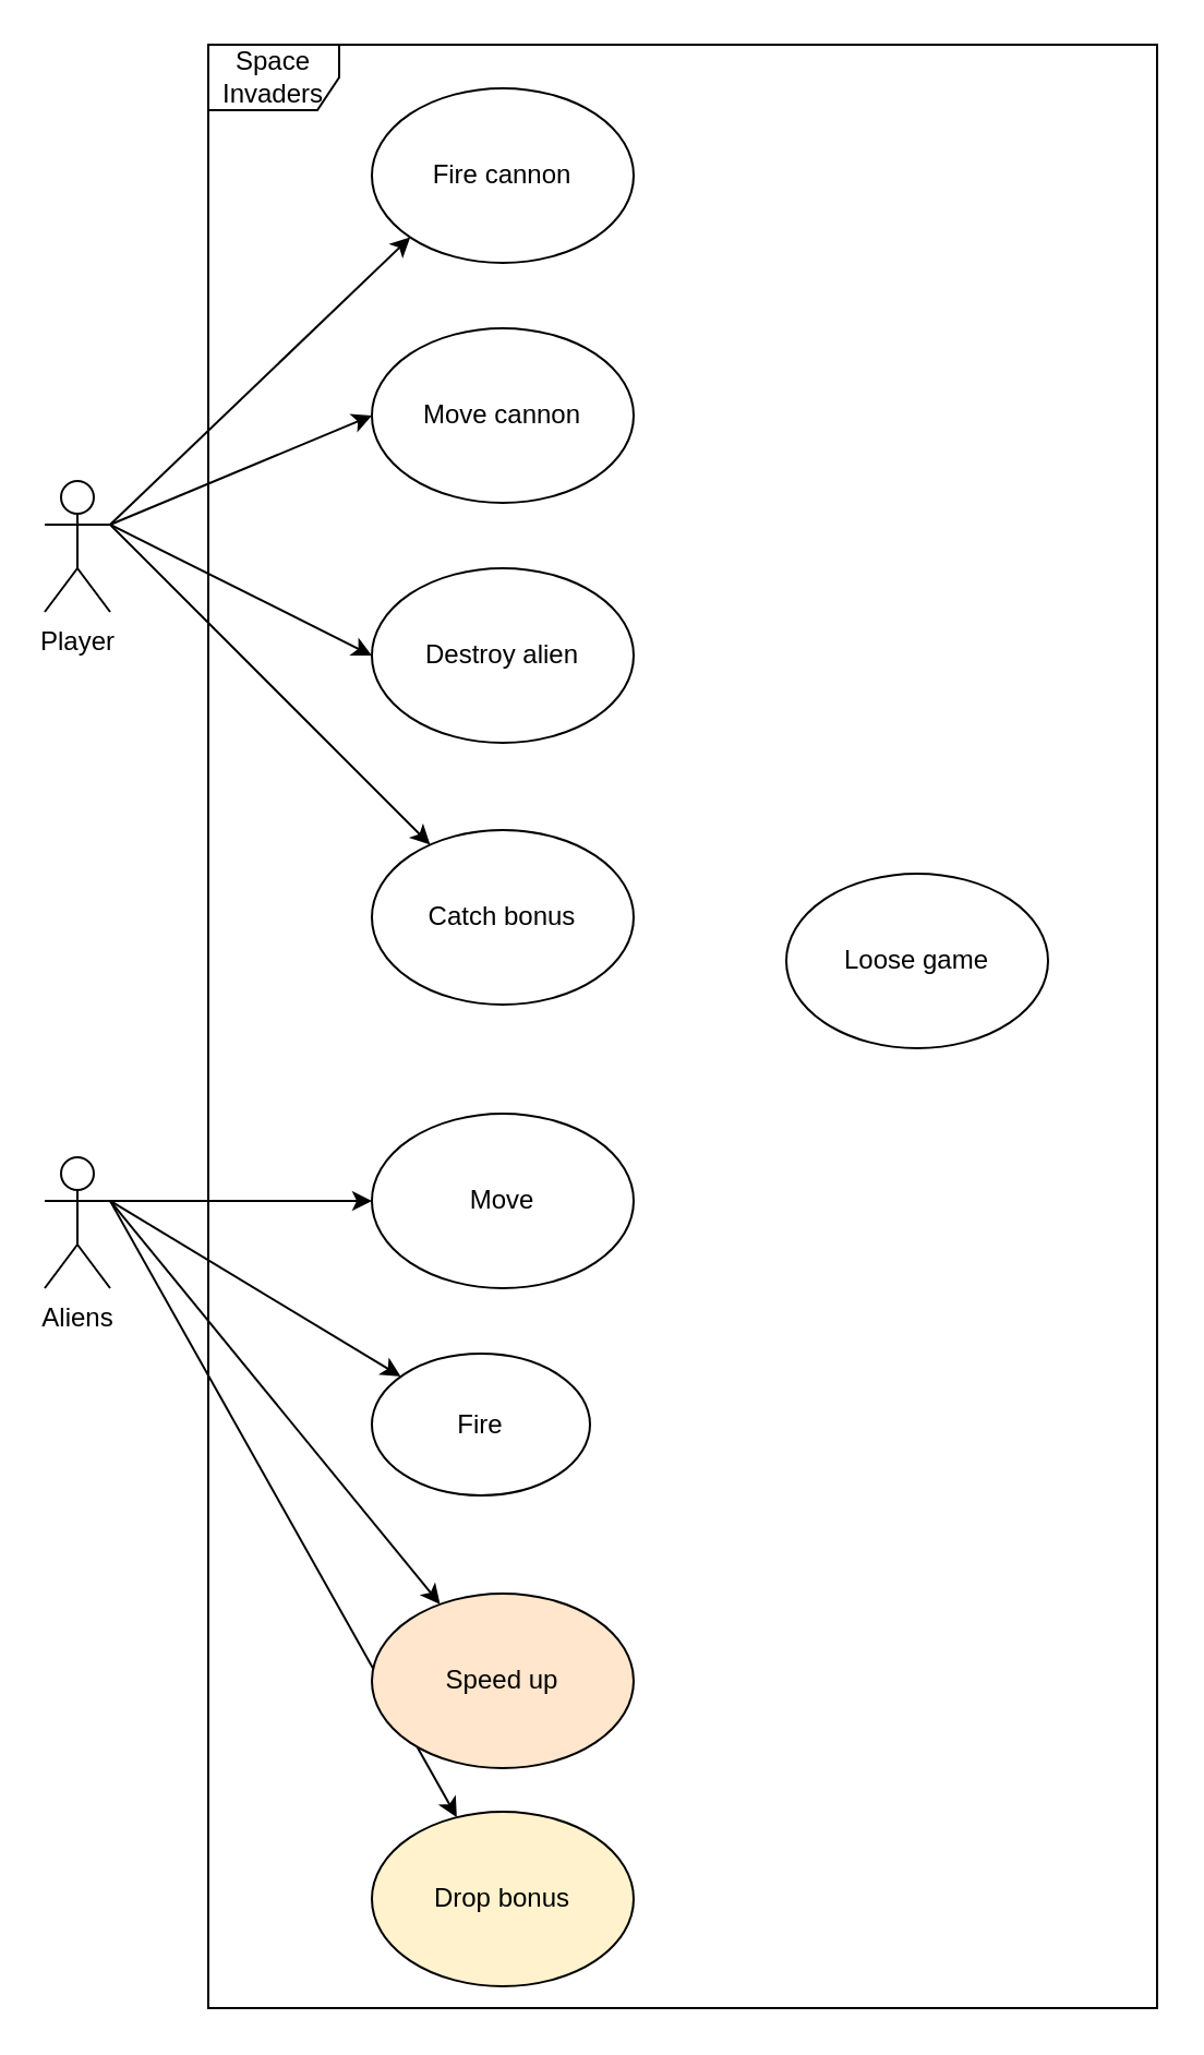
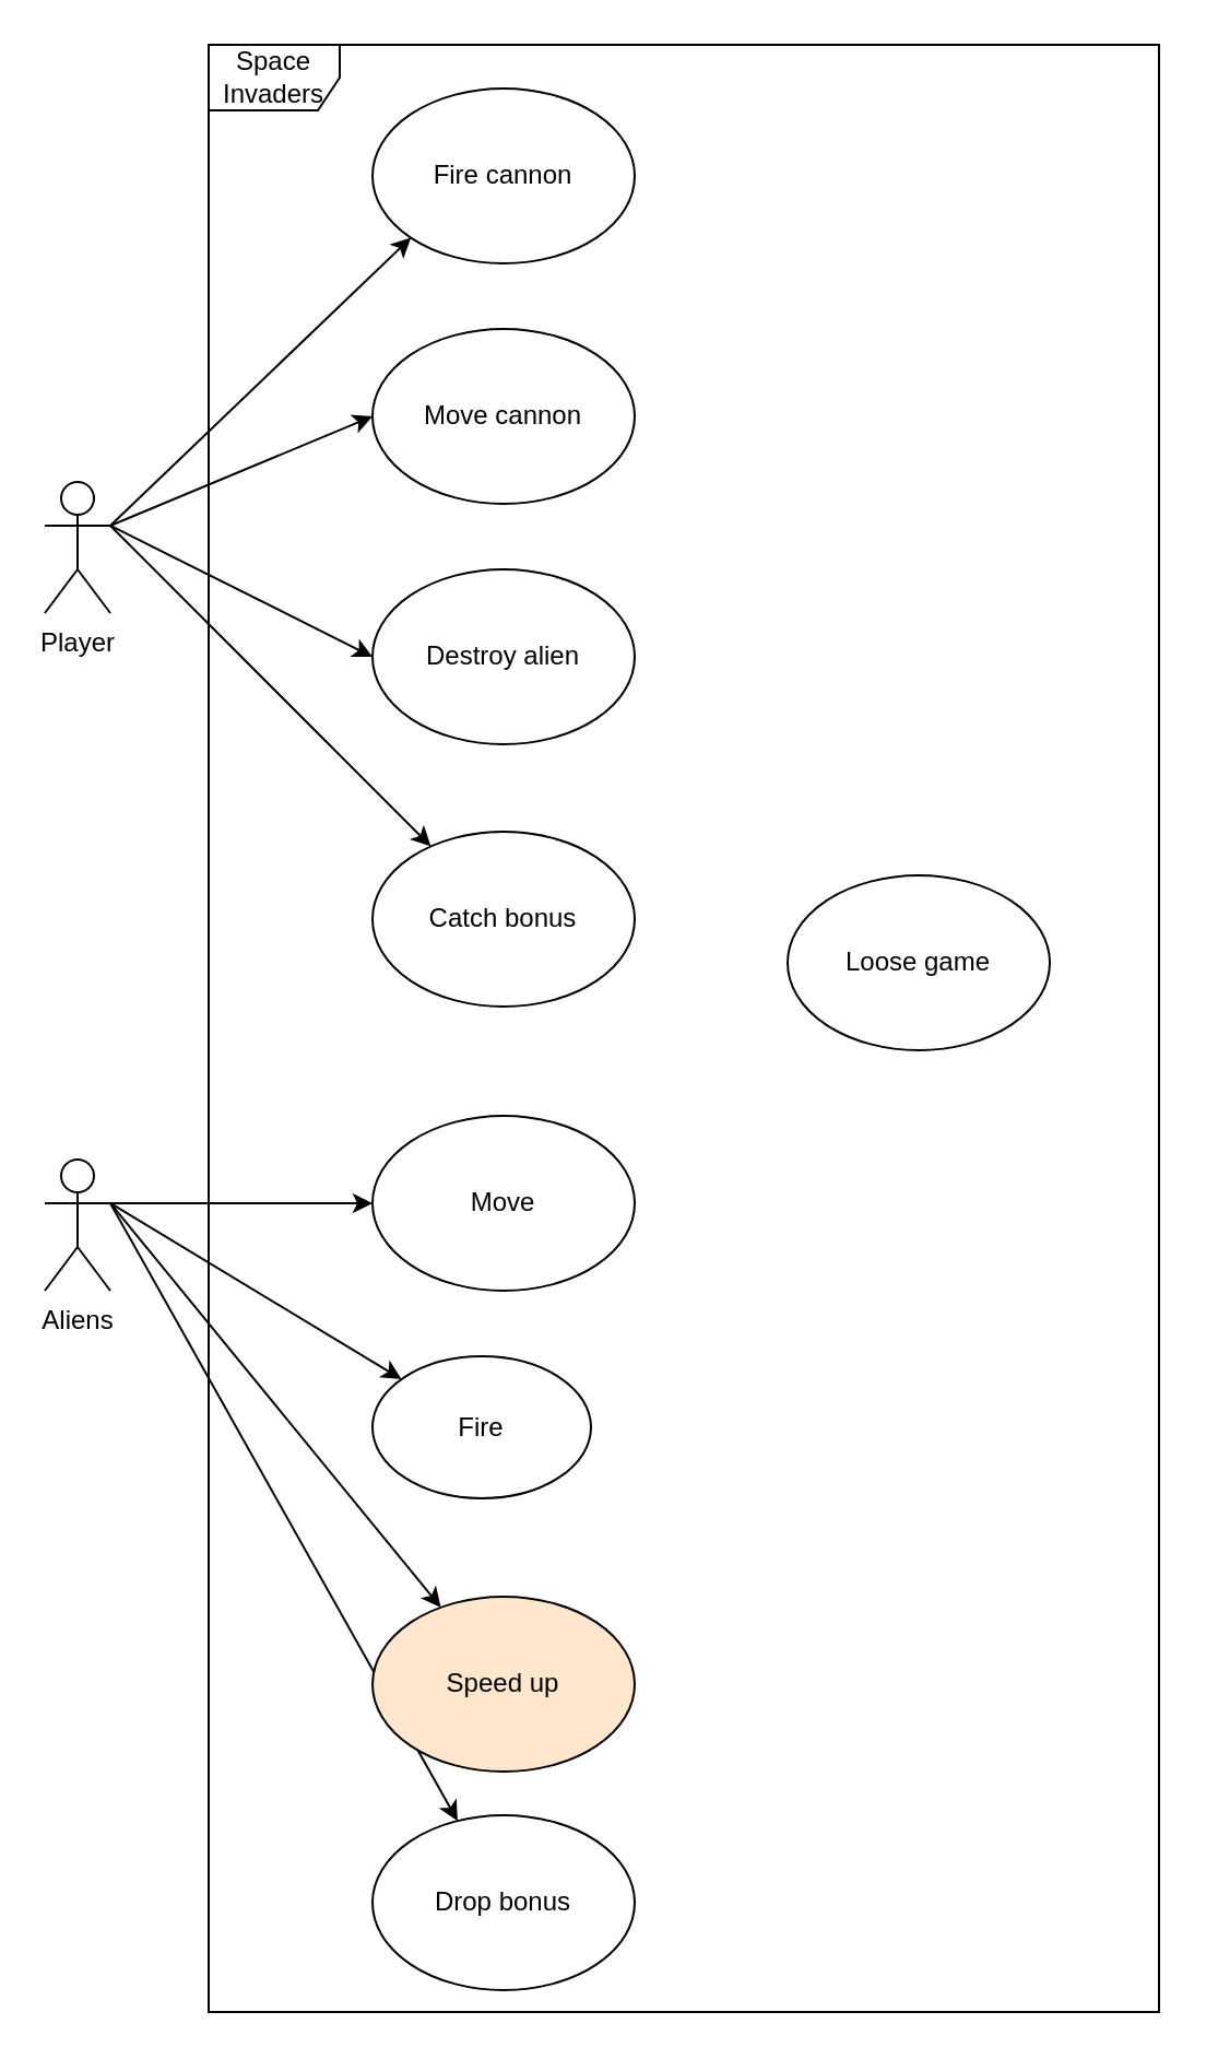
- <mxCell id="21" value="Drop bonus" style="ellipse;whiteSpace=wrap;html=1;fillColor=#fff2cc;" vertex="1" parent="1"><mxGeometry x="170" y="830" width="120" height="80" as="geometry" /></mxCell>
+ <mxCell id="21" value="Drop bonus" style="ellipse;whiteSpace=wrap;html=1;" vertex="1" parent="1"><mxGeometry x="170" y="830" width="120" height="80" as="geometry" /></mxCell>
